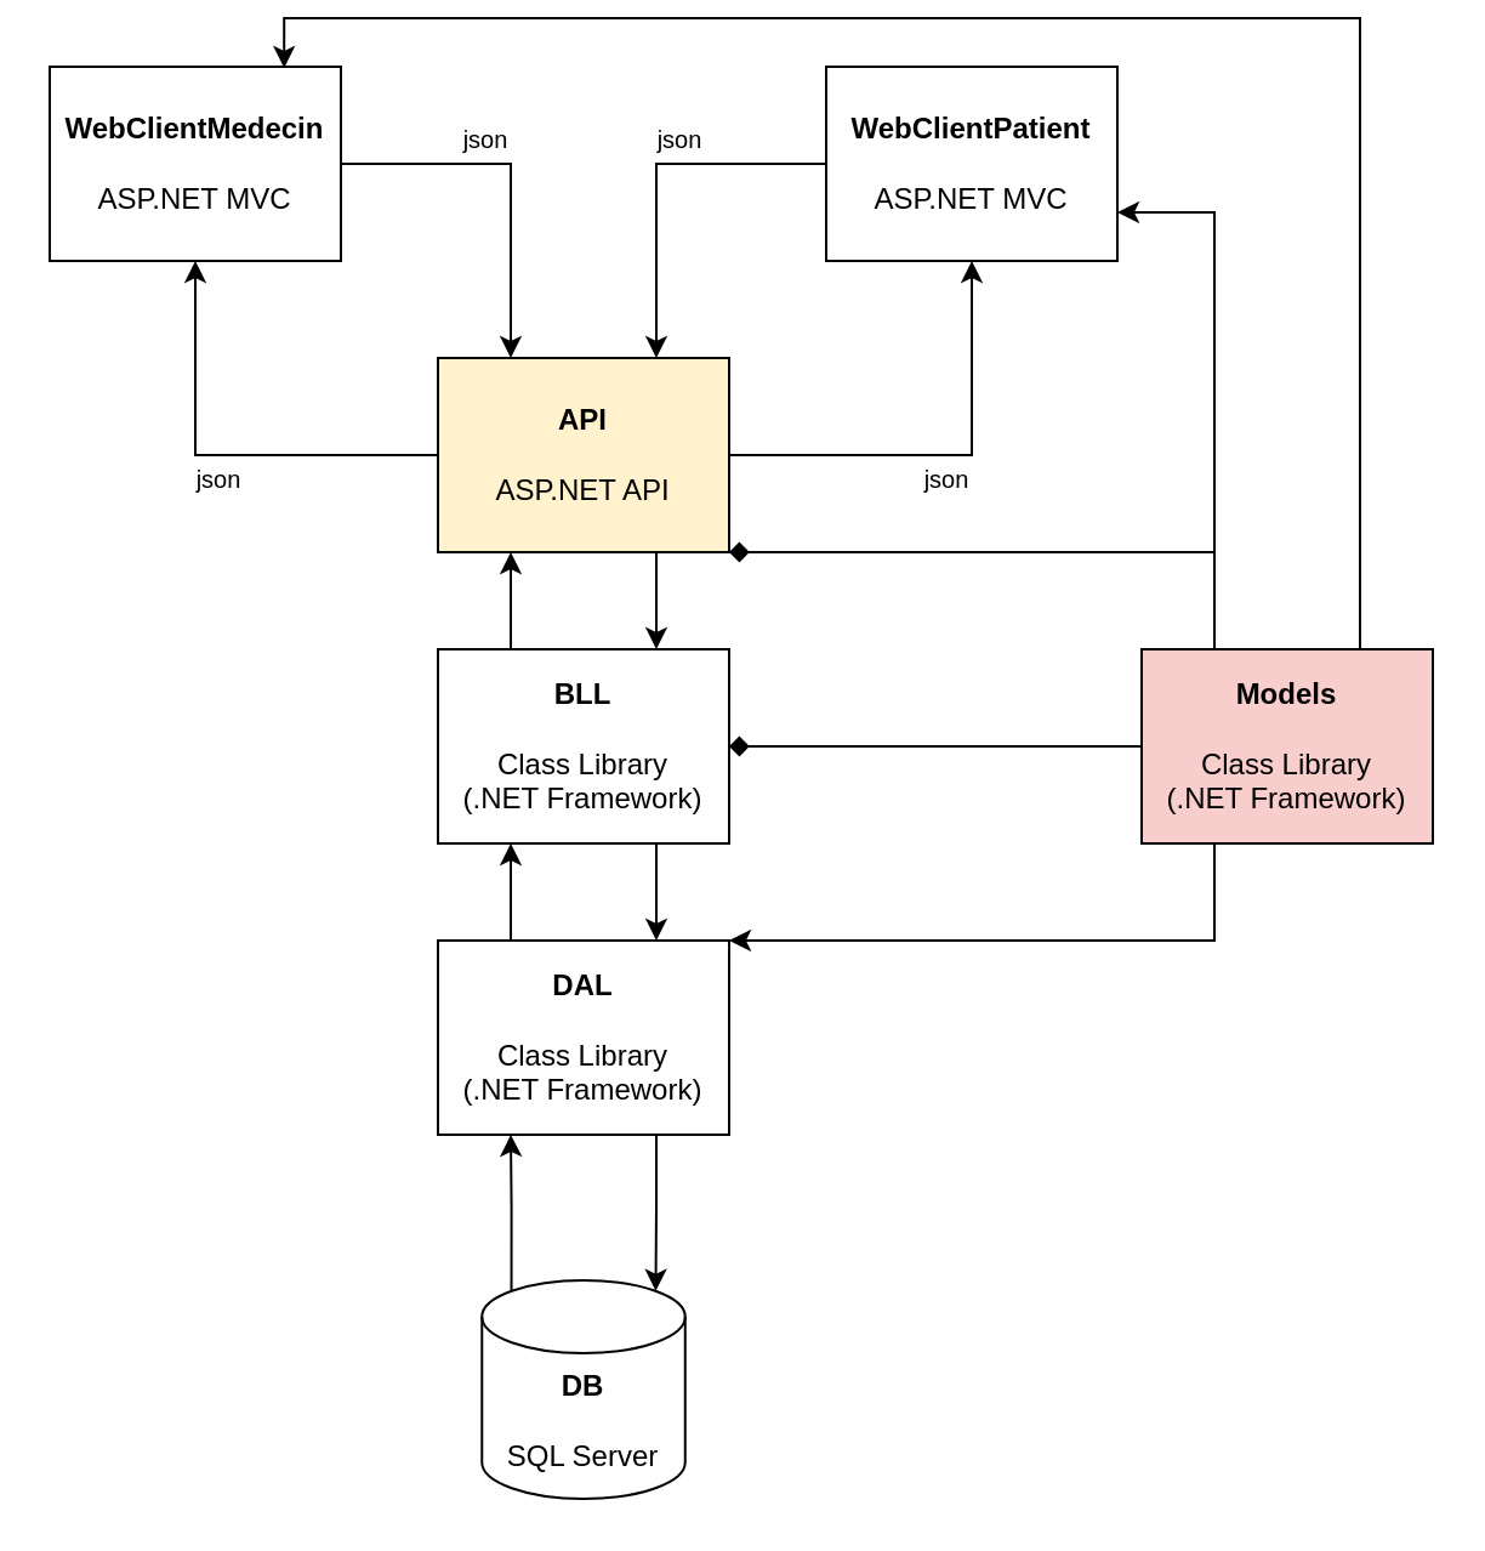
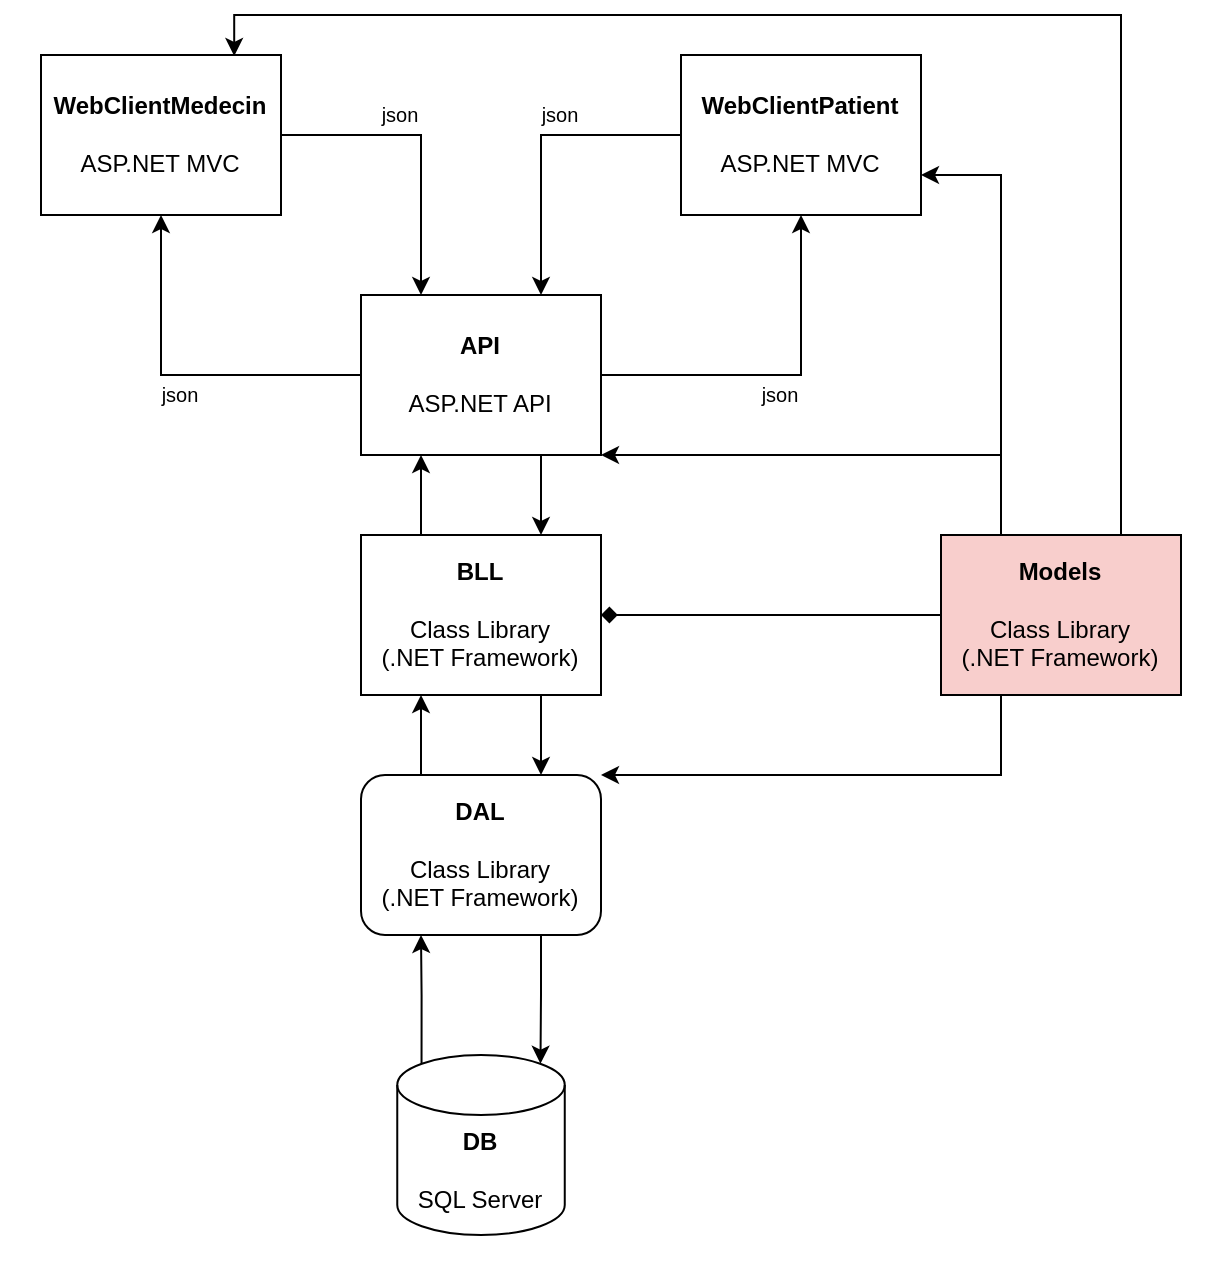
- <mxCell id="9" value="&lt;b&gt;API&lt;br&gt;&lt;/b&gt;&lt;br&gt;ASP.NET API" style="rounded=0;whiteSpace=wrap;html=1;fillColor=#fff2cc;" vertex="1" parent="1"><mxGeometry x="180" y="140" width="120" height="80" as="geometry" /></mxCell>
+ <mxCell id="9" value="&lt;b&gt;API&lt;br&gt;&lt;/b&gt;&lt;br&gt;ASP.NET API" style="rounded=0;whiteSpace=wrap;html=1;" vertex="1" parent="1"><mxGeometry x="180" y="140" width="120" height="80" as="geometry" /></mxCell>
- <mxCell id="22" style="edgeStyle=orthogonalEdgeStyle;rounded=0;orthogonalLoop=1;jettySize=auto;html=1;exitX=0;exitY=0.25;exitDx=0;exitDy=0;entryX=1;entryY=1;entryDx=0;entryDy=0;endArrow=diamond;" edge="1" parent="1" source="27" target="9"><mxGeometry relative="1" as="geometry"><Array as="points"><mxPoint x="500" y="220" /></Array></mxGeometry></mxCell>
+ <mxCell id="22" style="edgeStyle=orthogonalEdgeStyle;rounded=0;orthogonalLoop=1;jettySize=auto;html=1;exitX=0;exitY=0.25;exitDx=0;exitDy=0;entryX=1;entryY=1;entryDx=0;entryDy=0;" edge="1" parent="1" source="27" target="9"><mxGeometry relative="1" as="geometry"><Array as="points"><mxPoint x="500" y="220" /></Array></mxGeometry></mxCell>
- <mxCell id="15" value="&lt;b&gt;DAL&lt;br&gt;&lt;/b&gt;&lt;br&gt;Class Library&lt;br&gt;(.NET Framework)" style="rounded=0;whiteSpace=wrap;html=1;" vertex="1" parent="1"><mxGeometry x="180" y="380" width="120" height="80" as="geometry" /></mxCell>
+ <mxCell id="15" value="&lt;b&gt;DAL&lt;br&gt;&lt;/b&gt;&lt;br&gt;Class Library&lt;br&gt;(.NET Framework)" style="whiteSpace=wrap;html=1;rounded=1;" vertex="1" parent="1"><mxGeometry x="180" y="380" width="120" height="80" as="geometry" /></mxCell>
